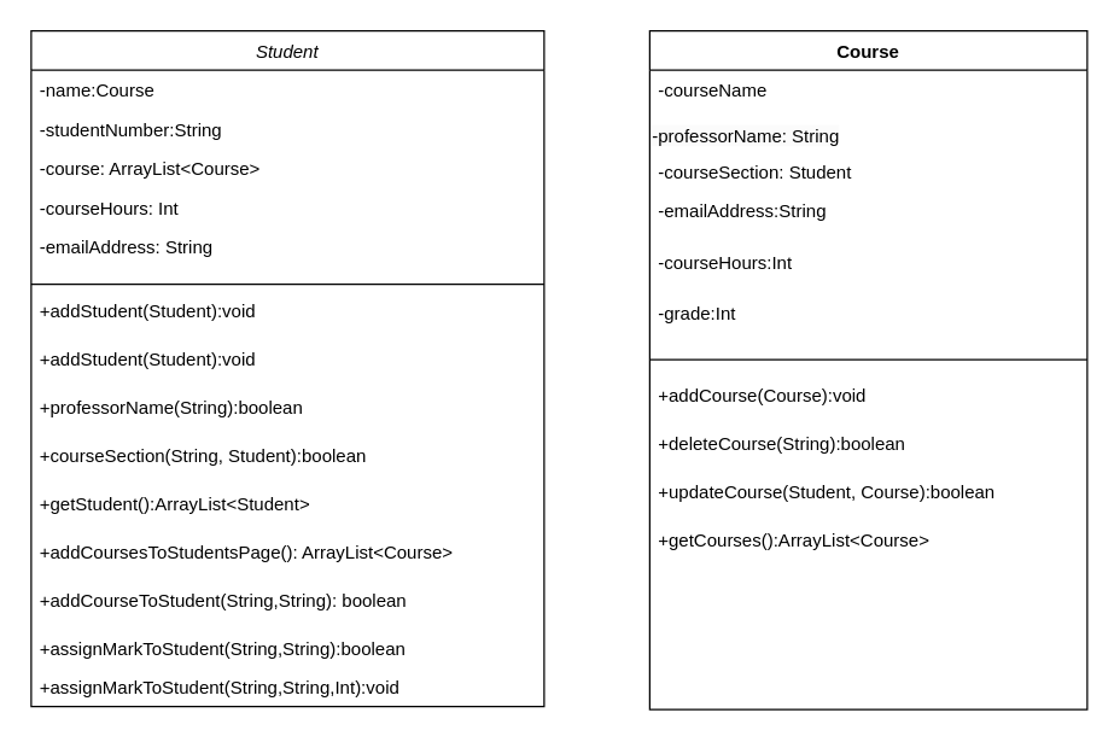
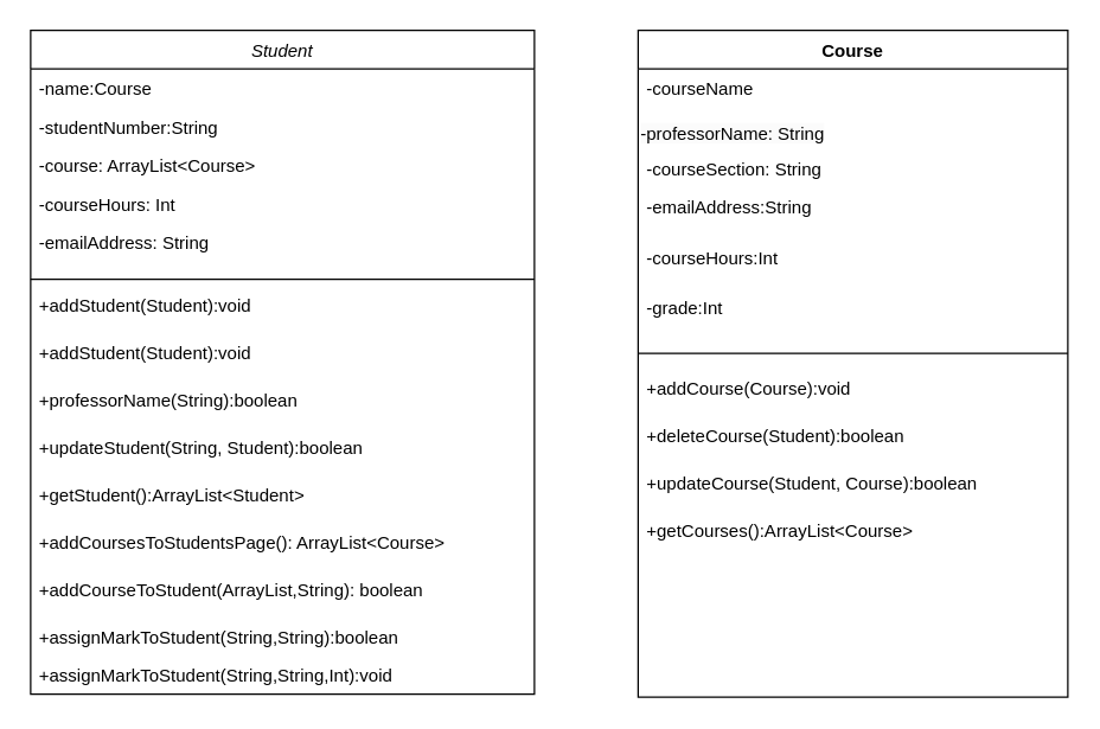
- <mxCell id="5" value="-courseSection: Student" style="text;align=left;verticalAlign=top;spacingLeft=4;spacingRight=4;overflow=hidden;rotatable=0;points=[[0,0.5],[1,0.5]];portConstraint=eastwest;rounded=0;shadow=0;html=0;" parent="2" vertex="1"><mxGeometry y="80" width="290" height="26" as="geometry" /></mxCell>
+ <mxCell id="5" value="-courseSection: String" style="text;align=left;verticalAlign=top;spacingLeft=4;spacingRight=4;overflow=hidden;rotatable=0;points=[[0,0.5],[1,0.5]];portConstraint=eastwest;rounded=0;shadow=0;html=0;" parent="2" vertex="1"><mxGeometry y="80" width="290" height="26" as="geometry" /></mxCell>
- <mxCell id="11" value="+deleteCourse(String):boolean" style="text;align=left;verticalAlign=top;spacingLeft=4;spacingRight=4;overflow=hidden;rotatable=0;points=[[0,0.5],[1,0.5]];portConstraint=eastwest;" parent="2" vertex="1"><mxGeometry y="260" width="290" height="32" as="geometry" /></mxCell>
+ <mxCell id="11" value="+deleteCourse(Student):boolean" style="text;align=left;verticalAlign=top;spacingLeft=4;spacingRight=4;overflow=hidden;rotatable=0;points=[[0,0.5],[1,0.5]];portConstraint=eastwest;" parent="2" vertex="1"><mxGeometry y="260" width="290" height="32" as="geometry" /></mxCell>
- <mxCell id="24" value="+courseSection(String, Student):boolean&#10;&#10;" style="text;align=left;verticalAlign=top;spacingLeft=4;spacingRight=4;overflow=hidden;rotatable=0;points=[[0,0.5],[1,0.5]];portConstraint=eastwest;" parent="14" vertex="1"><mxGeometry y="268" width="340" height="32" as="geometry" /></mxCell>
+ <mxCell id="24" value="+updateStudent(String, Student):boolean&#10;&#10;" style="text;align=left;verticalAlign=top;spacingLeft=4;spacingRight=4;overflow=hidden;rotatable=0;points=[[0,0.5],[1,0.5]];portConstraint=eastwest;" parent="14" vertex="1"><mxGeometry y="268" width="340" height="32" as="geometry" /></mxCell>
- <mxCell id="27" value="+addCourseToStudent(String,String): boolean" style="text;align=left;verticalAlign=top;spacingLeft=4;spacingRight=4;overflow=hidden;rotatable=0;points=[[0,0.5],[1,0.5]];portConstraint=eastwest;" parent="14" vertex="1"><mxGeometry y="364" width="340" height="32" as="geometry" /></mxCell>
+ <mxCell id="27" value="+addCourseToStudent(ArrayList,String): boolean" style="text;align=left;verticalAlign=top;spacingLeft=4;spacingRight=4;overflow=hidden;rotatable=0;points=[[0,0.5],[1,0.5]];portConstraint=eastwest;" parent="14" vertex="1"><mxGeometry y="364" width="340" height="32" as="geometry" /></mxCell>
